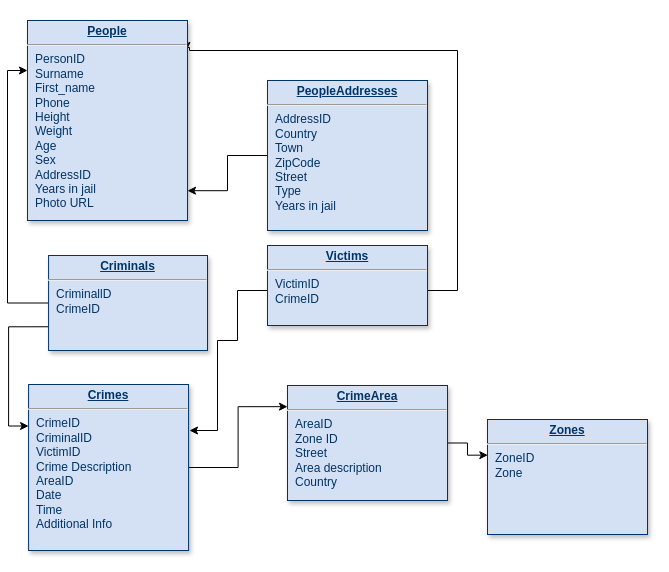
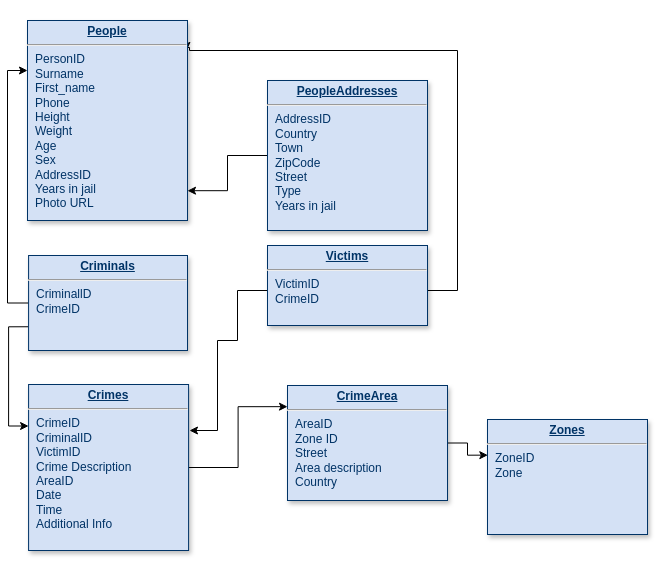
- <mxCell id="8" value="&lt;p style=&quot;margin: 0px ; margin-top: 4px ; text-align: center ; text-decoration: underline&quot;&gt;&lt;strong&gt;Criminals&lt;/strong&gt;&lt;/p&gt;&lt;hr&gt;&lt;p style=&quot;margin: 0px ; margin-left: 8px&quot;&gt;&lt;span&gt;CriminallD&lt;/span&gt;&lt;br&gt;&lt;/p&gt;&lt;p style=&quot;margin: 0px ; margin-left: 8px&quot;&gt;CrimeID&lt;span&gt;&lt;br&gt;&lt;/span&gt;&lt;/p&gt;&lt;p style=&quot;margin: 0px ; margin-left: 8px&quot;&gt;&lt;br&gt;&lt;/p&gt;&lt;p style=&quot;margin: 0px ; margin-left: 8px&quot;&gt;&lt;span&gt;&lt;br&gt;&lt;/span&gt;&lt;/p&gt;&lt;p style=&quot;margin: 0px ; margin-left: 8px&quot;&gt;&lt;br&gt;&lt;/p&gt;&lt;p style=&quot;margin: 0px ; margin-left: 8px&quot;&gt;&lt;br&gt;&lt;/p&gt;" style="verticalAlign=top;align=left;overflow=fill;fontSize=12;fontFamily=Helvetica;html=1;strokeColor=#003366;shadow=1;fillColor=#D4E1F5;fontColor=#003366" parent="1" vertex="1"><mxGeometry x="41.08" y="255" width="158.92" height="95" as="geometry" /></mxCell>
+ <mxCell id="8" value="&lt;p style=&quot;margin: 0px ; margin-top: 4px ; text-align: center ; text-decoration: underline&quot;&gt;&lt;strong&gt;Criminals&lt;/strong&gt;&lt;/p&gt;&lt;hr&gt;&lt;p style=&quot;margin: 0px ; margin-left: 8px&quot;&gt;&lt;span&gt;CriminallD&lt;/span&gt;&lt;br&gt;&lt;/p&gt;&lt;p style=&quot;margin: 0px ; margin-left: 8px&quot;&gt;CrimeID&lt;span&gt;&lt;br&gt;&lt;/span&gt;&lt;/p&gt;&lt;p style=&quot;margin: 0px ; margin-left: 8px&quot;&gt;&lt;br&gt;&lt;/p&gt;&lt;p style=&quot;margin: 0px ; margin-left: 8px&quot;&gt;&lt;span&gt;&lt;br&gt;&lt;/span&gt;&lt;/p&gt;&lt;p style=&quot;margin: 0px ; margin-left: 8px&quot;&gt;&lt;br&gt;&lt;/p&gt;&lt;p style=&quot;margin: 0px ; margin-left: 8px&quot;&gt;&lt;br&gt;&lt;/p&gt;" style="verticalAlign=top;align=left;overflow=fill;fontSize=12;fontFamily=Helvetica;html=1;strokeColor=#003366;shadow=1;fillColor=#D4E1F5;fontColor=#003366" parent="1" vertex="1"><mxGeometry x="21.08" y="255" width="158.92" height="95" as="geometry" /></mxCell>
